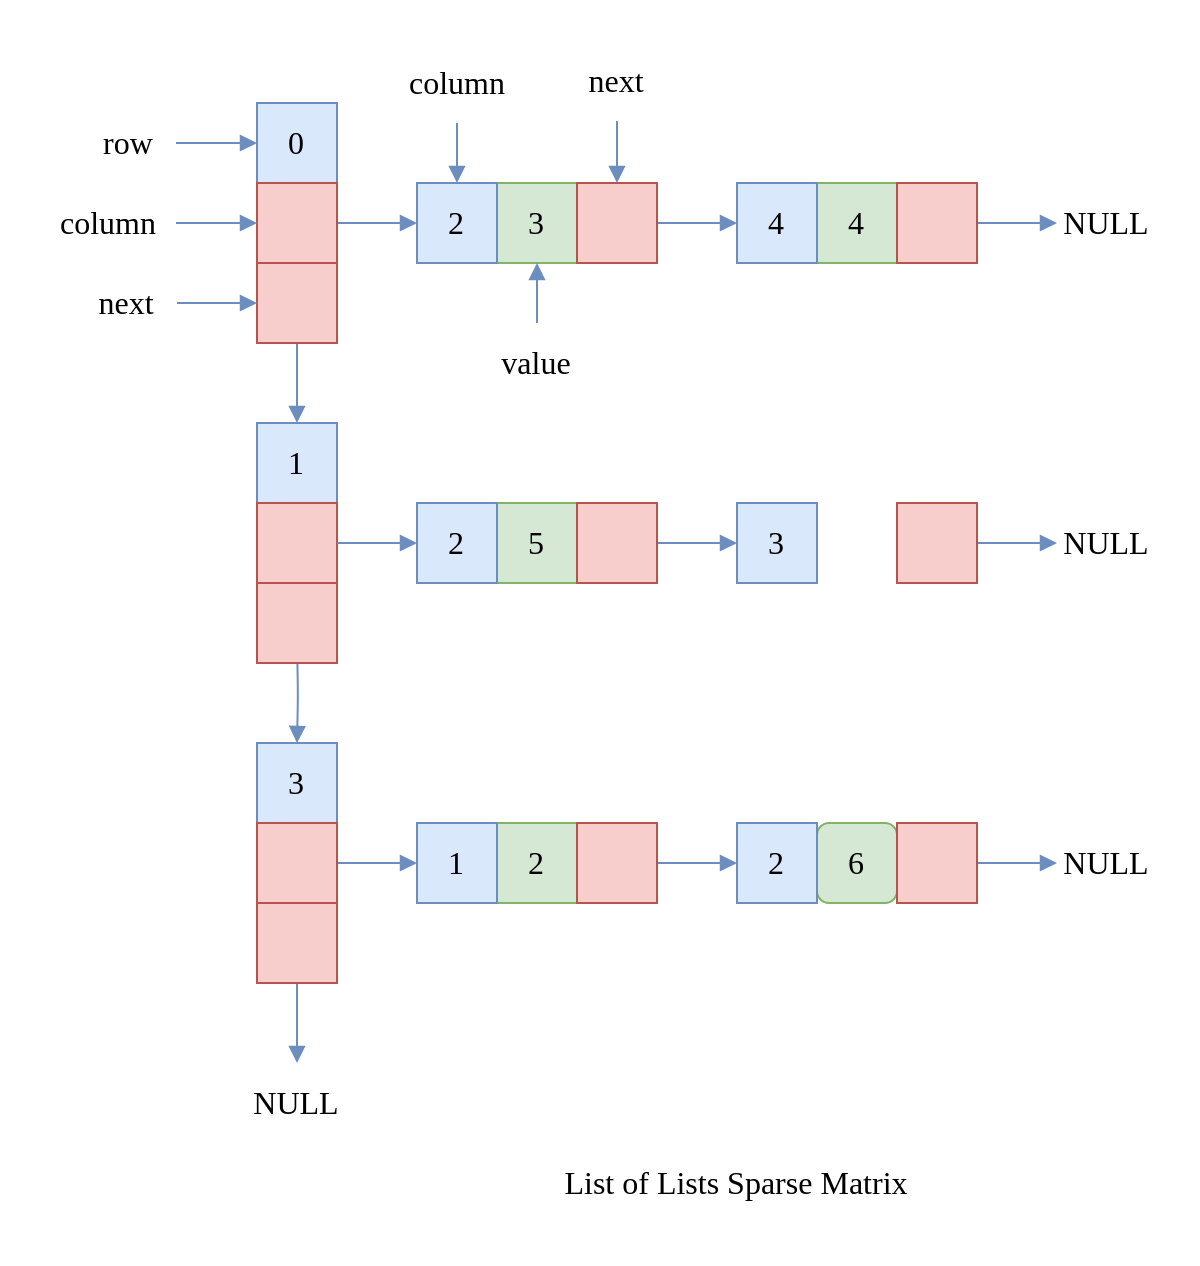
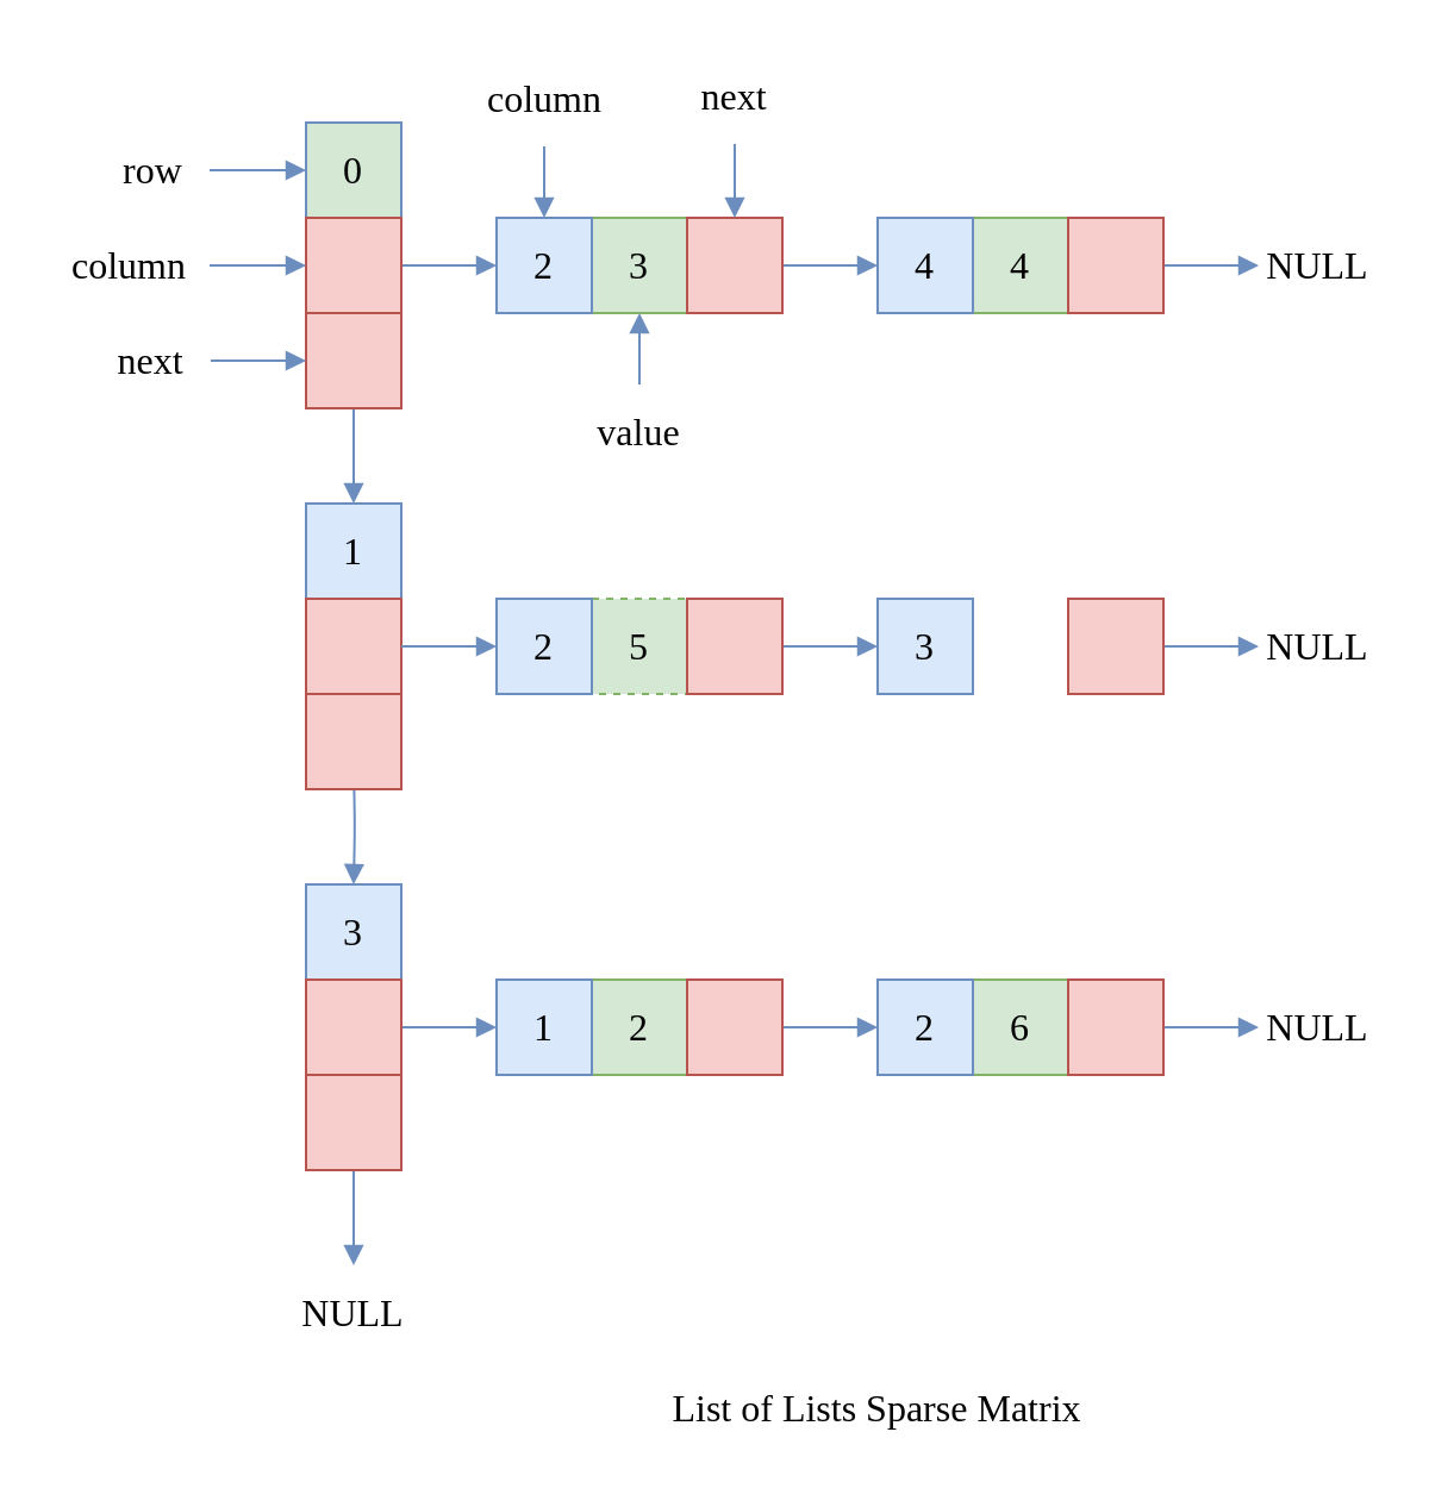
- <mxCell id="2" value="0" style="rounded=0;whiteSpace=wrap;html=1;shadow=0;strokeColor=#6c8ebf;strokeWidth=1;fontFamily=Ubuntu;fontSize=16;fontStyle=0;fillColor=#dae8fc;" parent="1" vertex="1"><mxGeometry x="128" y="51" width="40" height="40" as="geometry" /></mxCell>
+ <mxCell id="2" value="0" style="rounded=0;whiteSpace=wrap;html=1;shadow=0;strokeColor=#6c8ebf;strokeWidth=1;fontFamily=Ubuntu;fontSize=16;fontStyle=0;fillColor=#d5e8d4;" parent="1" vertex="1"><mxGeometry x="128" y="51" width="40" height="40" as="geometry" /></mxCell>
- <mxCell id="20" value="5" style="rounded=0;whiteSpace=wrap;html=1;shadow=0;strokeColor=#82b366;strokeWidth=1;fontFamily=Ubuntu;fontSize=16;fontStyle=0;fillColor=#d5e8d4;" parent="1" vertex="1"><mxGeometry x="248" y="251" width="40" height="40" as="geometry" /></mxCell>
+ <mxCell id="20" value="5" style="rounded=0;whiteSpace=wrap;html=1;shadow=0;strokeColor=#82b366;strokeWidth=1;fontFamily=Ubuntu;fontSize=16;fontStyle=0;fillColor=#d5e8d4;dashed=1;" parent="1" vertex="1"><mxGeometry x="248" y="251" width="40" height="40" as="geometry" /></mxCell>
- <mxCell id="39" value="6" style="whiteSpace=wrap;html=1;shadow=0;strokeColor=#82b366;strokeWidth=1;fontFamily=Ubuntu;fontSize=16;fontStyle=0;fillColor=#d5e8d4;rounded=1;" parent="1" vertex="1"><mxGeometry x="408" y="411" width="40" height="40" as="geometry" /></mxCell>
+ <mxCell id="39" value="6" style="rounded=0;whiteSpace=wrap;html=1;shadow=0;strokeColor=#82b366;strokeWidth=1;fontFamily=Ubuntu;fontSize=16;fontStyle=0;fillColor=#d5e8d4;" parent="1" vertex="1"><mxGeometry x="408" y="411" width="40" height="40" as="geometry" /></mxCell>
